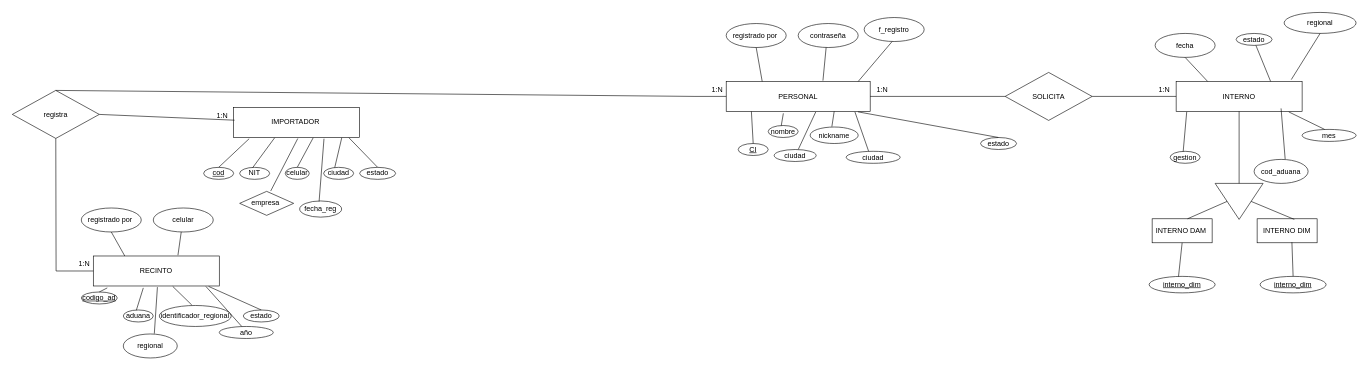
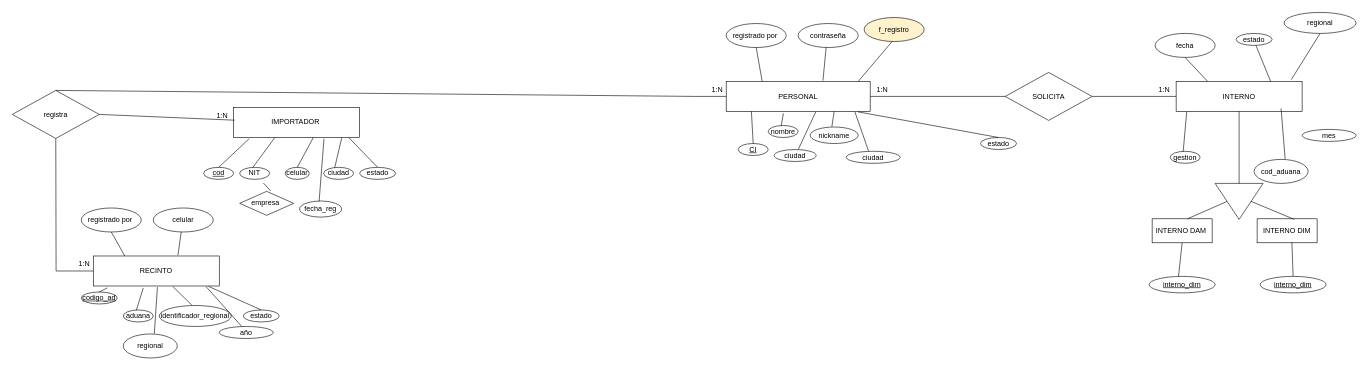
- <mxCell id="55" value="f_registro" style="ellipse;whiteSpace=wrap;html=1;align=center;hachureGap=4;pointerEvents=0;" parent="1" vertex="1"><mxGeometry x="1440" y="28.5" width="100" height="40" as="geometry" /></mxCell>
+ <mxCell id="55" value="f_registro" style="ellipse;whiteSpace=wrap;html=1;align=center;hachureGap=4;pointerEvents=0;fillColor=#fff2cc;" parent="1" vertex="1"><mxGeometry x="1440" y="28.5" width="100" height="40" as="geometry" /></mxCell>
- <mxCell id="69" value="" style="endArrow=none;html=1;startSize=14;endSize=14;sourcePerimeterSpacing=8;targetPerimeterSpacing=8;entryX=0.894;entryY=1.016;entryDx=0;entryDy=0;entryPerimeter=0;exitX=0.416;exitY=-0.004;exitDx=0;exitDy=0;exitPerimeter=0;" parent="1" source="63" target="57" edge="1"><mxGeometry width="50" height="50" relative="1" as="geometry"><mxPoint x="2195" y="275" as="sourcePoint" /><mxPoint x="2228.15" y="205.28" as="targetPoint" /></mxGeometry></mxCell>
- <mxCell id="36" value="" style="endArrow=none;html=1;startSize=14;endSize=14;sourcePerimeterSpacing=8;targetPerimeterSpacing=8;entryX=0.509;entryY=1.038;entryDx=0;entryDy=0;entryPerimeter=0;exitX=0.575;exitY=-0.015;exitDx=0;exitDy=0;exitPerimeter=0;" parent="1" source="31" target="23" edge="1"><mxGeometry width="50" height="50" relative="1" as="geometry"><mxPoint x="445.85" y="318.25" as="sourcePoint" /><mxPoint x="479" y="248.53" as="targetPoint" /></mxGeometry></mxCell>
+ <mxCell id="36" value="" style="endArrow=none;html=1;startSize=14;endSize=14;sourcePerimeterSpacing=8;targetPerimeterSpacing=8;exitX=0.575;exitY=-0.015;exitDx=0;exitDy=0;exitPerimeter=0;" parent="1" source="31" target="25" edge="1"><mxGeometry width="50" height="50" relative="1" as="geometry"><mxPoint x="445.85" y="318.25" as="sourcePoint" /><mxPoint x="479" y="248.53" as="targetPoint" /></mxGeometry></mxCell>
